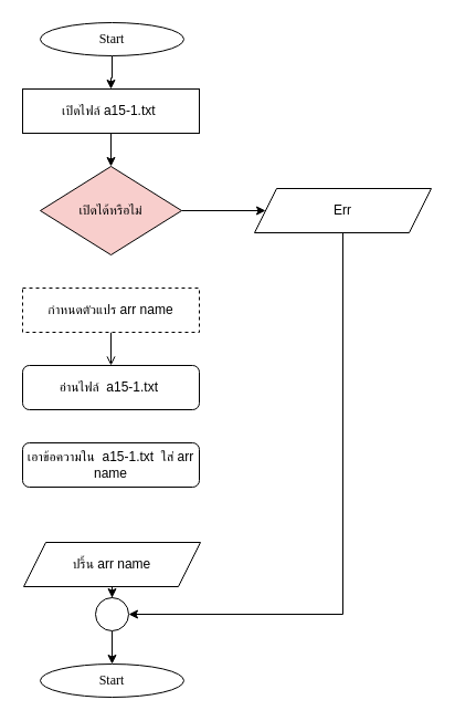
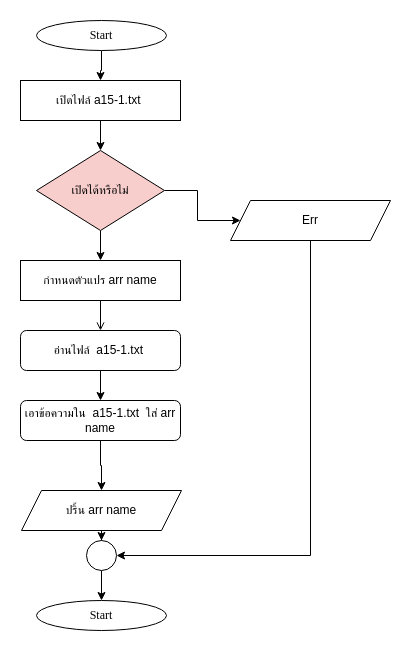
- <mxCell id="18" value="Err" style="rounded=0;whiteSpace=wrap;html=1;shape=parallelogram;perimeter=parallelogramPerimeter;fixedSize=1;" vertex="1" parent="1"><mxGeometry x="230" y="170" width="160" height="40" as="geometry" /></mxCell>
+ <mxCell id="18" value="Err" style="rounded=0;whiteSpace=wrap;html=1;shape=parallelogram;perimeter=parallelogramPerimeter;fixedSize=1;" vertex="1" parent="1"><mxGeometry x="230" y="200" width="160" height="40" as="geometry" /></mxCell>
+ <mxCell id="6" value="" style="edgeStyle=orthogonalEdgeStyle;rounded=0;orthogonalLoop=1;jettySize=auto;html=1;" edge="1" parent="1" source="8" target="10"><mxGeometry relative="1" as="geometry" /></mxCell>
- <mxCell id="10" value="กำหนดตัวแปร arr name" style="rounded=0;whiteSpace=wrap;html=1;dashed=1;" vertex="1" parent="1"><mxGeometry x="20" y="260" width="160" height="40" as="geometry" /></mxCell>
+ <mxCell id="10" value="กำหนดตัวแปร arr name" style="rounded=0;whiteSpace=wrap;html=1;" vertex="1" parent="1"><mxGeometry x="20" y="260" width="160" height="40" as="geometry" /></mxCell>
+ <mxCell id="11" value="" style="edgeStyle=orthogonalEdgeStyle;rounded=0;orthogonalLoop=1;jettySize=auto;html=1;" edge="1" parent="1" source="12" target="14"><mxGeometry relative="1" as="geometry" /></mxCell>
+ <mxCell id="13" value="" style="edgeStyle=orthogonalEdgeStyle;rounded=0;orthogonalLoop=1;jettySize=auto;html=1;" edge="1" parent="1" source="14" target="16"><mxGeometry relative="1" as="geometry" /></mxCell>
